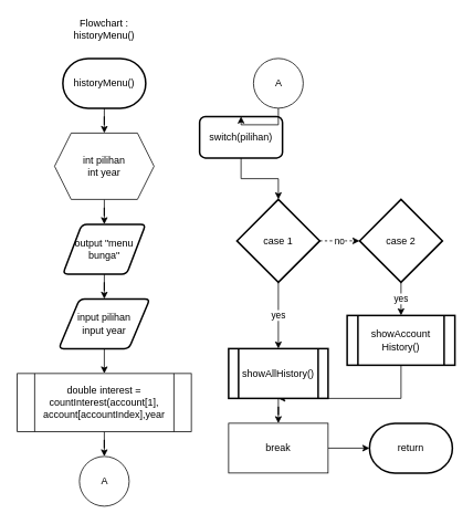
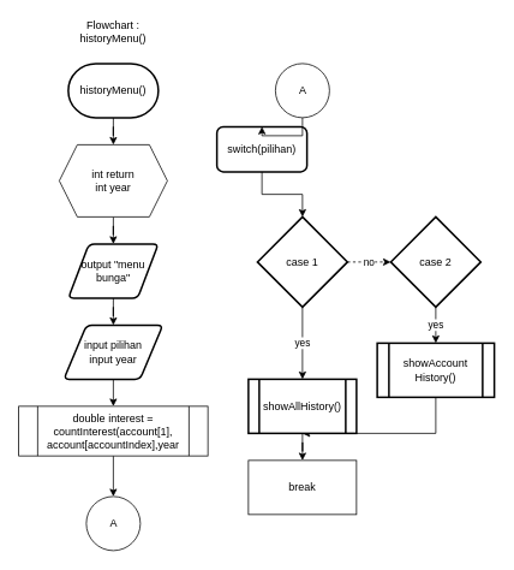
- <mxCell id="22" value="int pilihan&lt;br&gt;int year" style="shape=hexagon;perimeter=hexagonPerimeter2;whiteSpace=wrap;html=1;fixedSize=1;" vertex="1" parent="1"><mxGeometry x="65" y="160" width="120" height="80" as="geometry" /></mxCell>
+ <mxCell id="22" value="int return&lt;br&gt;int year" style="shape=hexagon;perimeter=hexagonPerimeter2;whiteSpace=wrap;html=1;fixedSize=1;" vertex="1" parent="1"><mxGeometry x="65" y="160" width="120" height="80" as="geometry" /></mxCell>
- <mxCell id="26" value="double interest = countInterest(account[1], account[accountIndex],year" style="shape=process;whiteSpace=wrap;html=1;backgroundOutline=1;" vertex="1" parent="1"><mxGeometry x="20" y="450" width="210" height="70" as="geometry" /></mxCell>
+ <mxCell id="26" value="double interest = countInterest(account[1], account[accountIndex],year" style="shape=process;whiteSpace=wrap;html=1;backgroundOutline=1;" vertex="1" parent="1"><mxGeometry x="20" y="450" width="210" height="55" as="geometry" /></mxCell>
- <mxCell id="23" value="" style="edgeStyle=orthogonalEdgeStyle;rounded=0;orthogonalLoop=1;jettySize=auto;html=1;" edge="1" parent="1" source="24" target="20"><mxGeometry relative="1" as="geometry" /></mxCell>
- <mxCell id="20" value="return" style="strokeWidth=2;html=1;shape=mxgraph.flowchart.terminator;whiteSpace=wrap;" vertex="1" parent="1"><mxGeometry x="445" y="510" width="100" height="60" as="geometry" /></mxCell>
